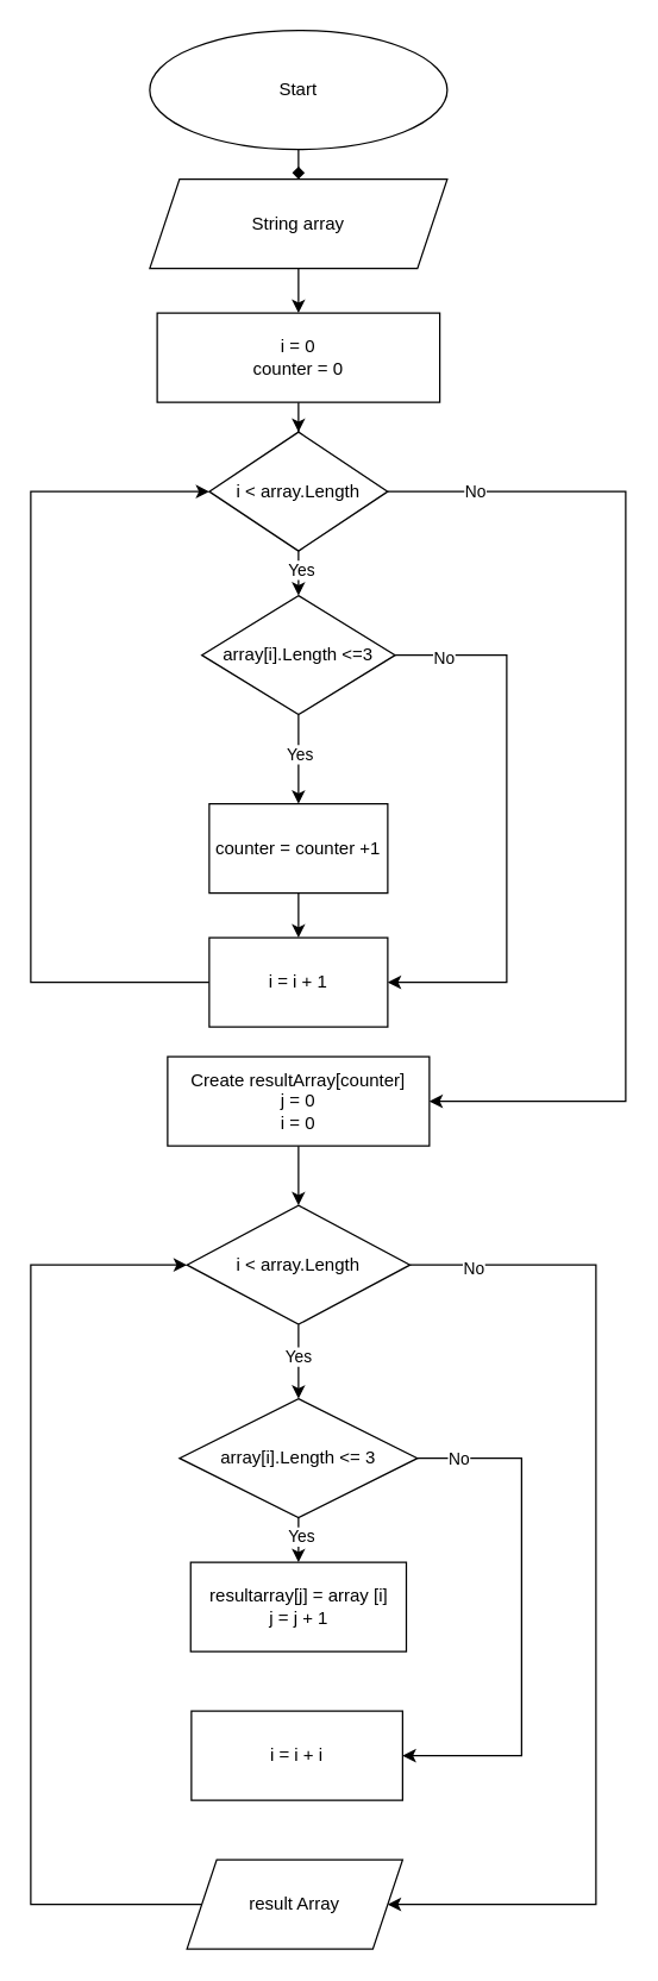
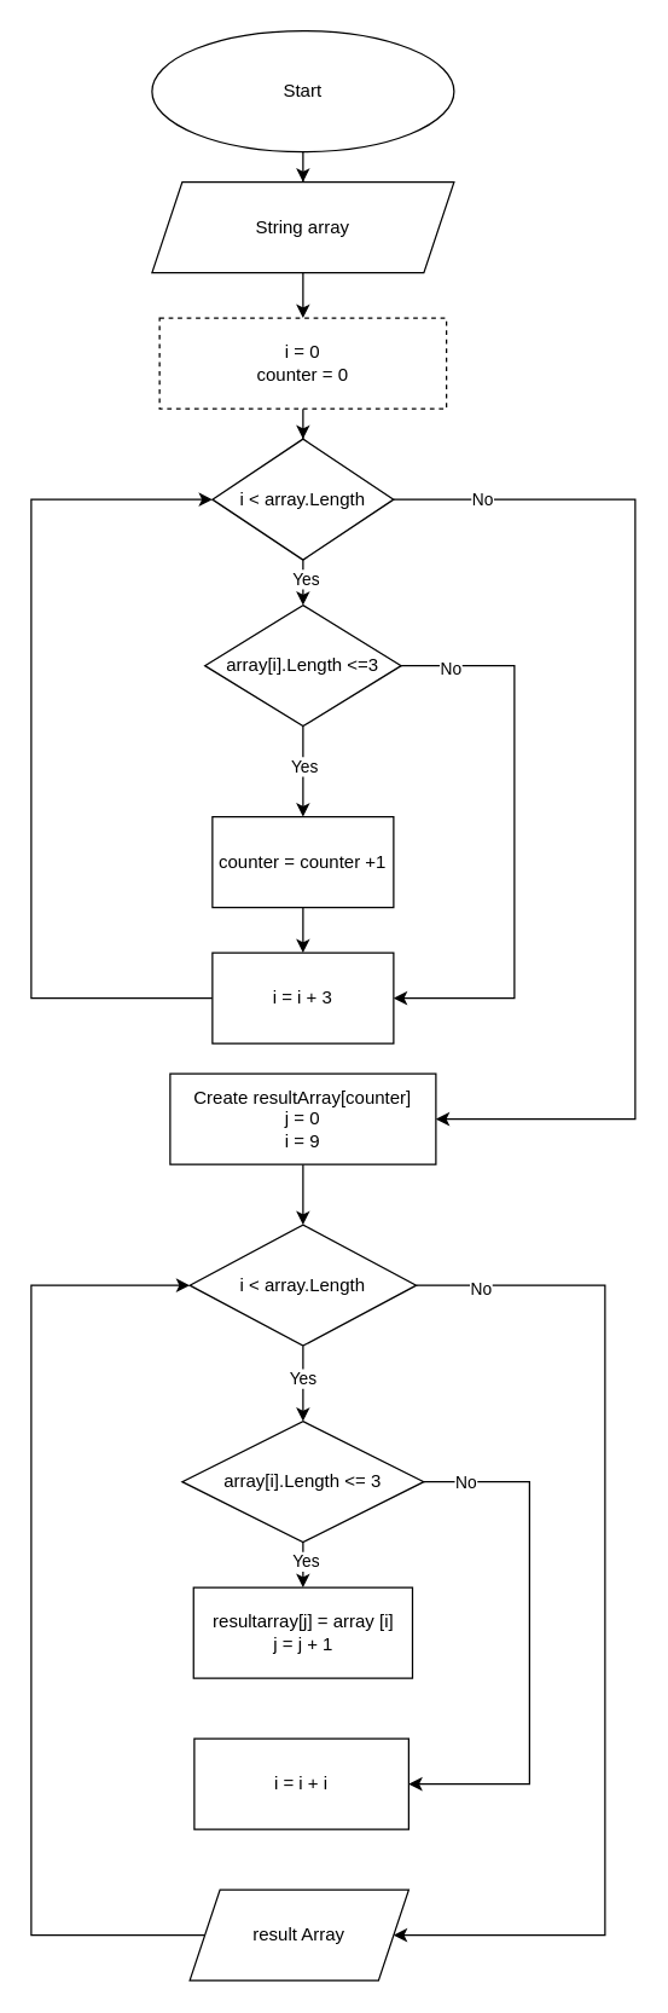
- <mxCell id="2" value="" style="edgeStyle=orthogonalEdgeStyle;rounded=0;orthogonalLoop=1;jettySize=auto;html=1;endArrow=diamond;" parent="1" source="3" target="5" edge="1"><mxGeometry relative="1" as="geometry" /></mxCell>
+ <mxCell id="2" value="" style="edgeStyle=orthogonalEdgeStyle;rounded=0;orthogonalLoop=1;jettySize=auto;html=1;" parent="1" source="3" target="5" edge="1"><mxGeometry relative="1" as="geometry" /></mxCell>
- <mxCell id="7" value="i = 0&lt;div&gt;counter = 0&lt;/div&gt;" style="rounded=0;whiteSpace=wrap;html=1;" parent="1" vertex="1"><mxGeometry x="105" y="210" width="190" height="60" as="geometry" /></mxCell>
+ <mxCell id="7" value="i = 0&lt;div&gt;counter = 0&lt;/div&gt;" style="rounded=0;whiteSpace=wrap;html=1;dashed=1;" parent="1" vertex="1"><mxGeometry x="105" y="210" width="190" height="60" as="geometry" /></mxCell>
- <mxCell id="21" value="i = i + 1" style="rounded=0;whiteSpace=wrap;html=1;" parent="1" vertex="1"><mxGeometry x="140" y="630" width="120" height="60" as="geometry" /></mxCell>
+ <mxCell id="21" value="i = i + 3" style="rounded=0;whiteSpace=wrap;html=1;" parent="1" vertex="1"><mxGeometry x="140" y="630" width="120" height="60" as="geometry" /></mxCell>
- <mxCell id="23" value="Сreate resultArray[counter]&lt;div&gt;j = 0&lt;/div&gt;&lt;div&gt;i = 0&lt;/div&gt;" style="rounded=0;whiteSpace=wrap;html=1;" parent="1" vertex="1"><mxGeometry x="112" y="710" width="176" height="60" as="geometry" /></mxCell>
+ <mxCell id="23" value="Сreate resultArray[counter]&lt;div&gt;j = 0&lt;/div&gt;&lt;div&gt;i = 9&lt;/div&gt;" style="rounded=0;whiteSpace=wrap;html=1;" parent="1" vertex="1"><mxGeometry x="112" y="710" width="176" height="60" as="geometry" /></mxCell>
